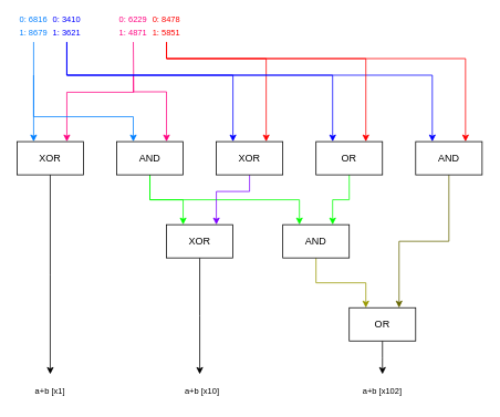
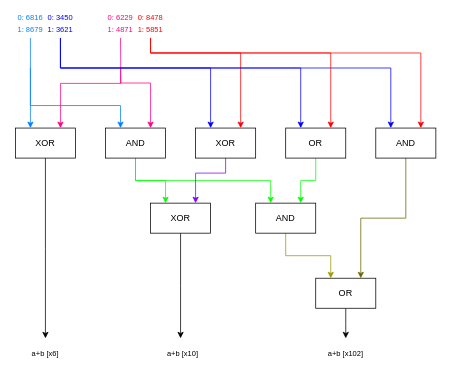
- <mxCell id="30" value="&lt;font style=&quot;font-size: 10px&quot; color=&quot;#0000ff&quot;&gt;0: 3410&lt;br&gt;1: 3621&lt;br&gt;&lt;/font&gt;" style="text;html=1;strokeColor=none;fillColor=none;align=center;verticalAlign=middle;whiteSpace=wrap;rounded=0;" parent="1" vertex="1"><mxGeometry x="60" y="20" width="40" height="20" as="geometry" /></mxCell>
+ <mxCell id="30" value="&lt;font style=&quot;font-size: 10px&quot; color=&quot;#0000ff&quot;&gt;0: 3450&lt;br&gt;1: 3621&lt;br&gt;&lt;/font&gt;" style="text;html=1;strokeColor=none;fillColor=none;align=center;verticalAlign=middle;whiteSpace=wrap;rounded=0;" parent="1" vertex="1"><mxGeometry x="60" y="20" width="40" height="20" as="geometry" /></mxCell>
- <mxCell id="33" value="&lt;font style=&quot;font-size: 10px&quot;&gt;a+b [x1]&lt;/font&gt;" style="text;html=1;strokeColor=none;fillColor=none;align=center;verticalAlign=middle;whiteSpace=wrap;rounded=0;" parent="1" vertex="1"><mxGeometry x="40" y="460" width="40" height="20" as="geometry" /></mxCell>
+ <mxCell id="33" value="&lt;font style=&quot;font-size: 10px&quot;&gt;a+b [x6]&lt;/font&gt;" style="text;html=1;strokeColor=none;fillColor=none;align=center;verticalAlign=middle;whiteSpace=wrap;rounded=0;" parent="1" vertex="1"><mxGeometry x="40" y="460" width="40" height="20" as="geometry" /></mxCell>
